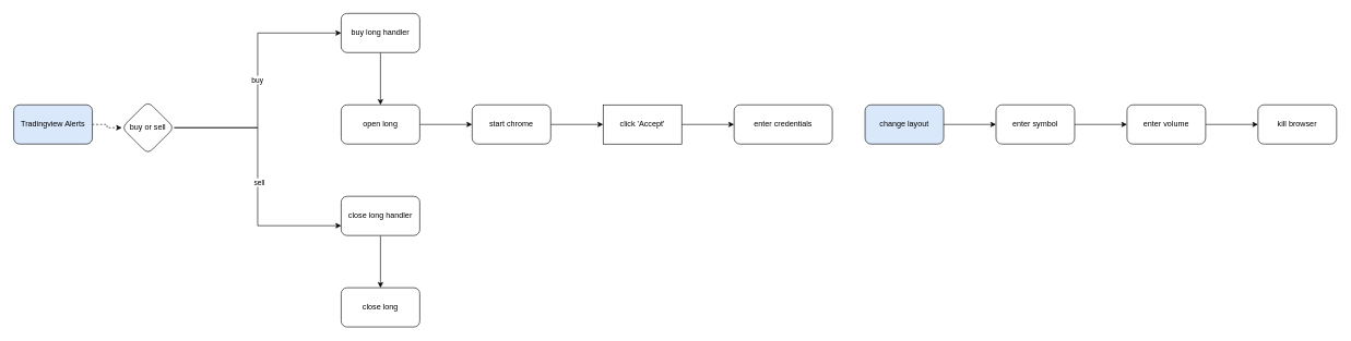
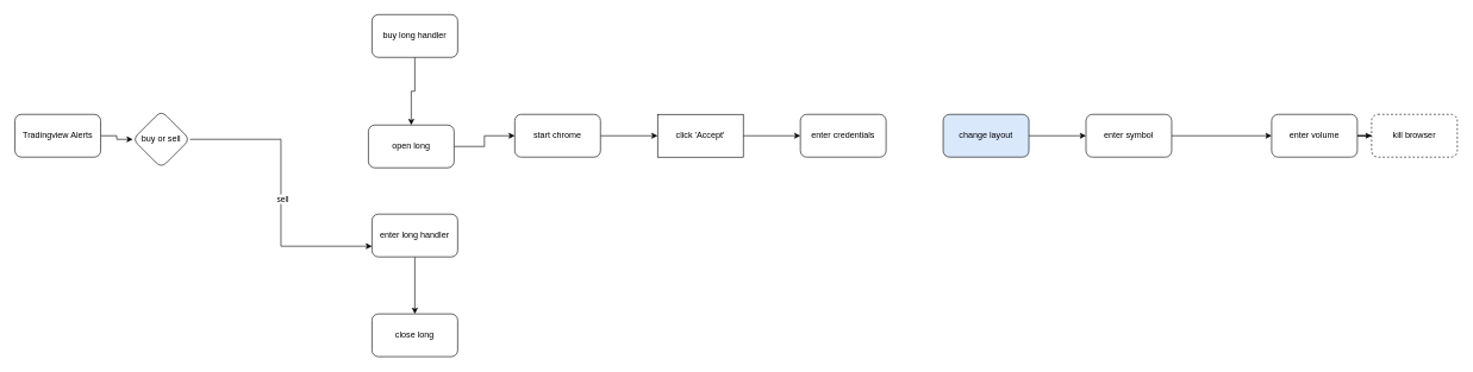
- <mxCell id="23" style="edgeStyle=orthogonalEdgeStyle;rounded=0;orthogonalLoop=1;jettySize=auto;html=1;entryX=0;entryY=0.5;entryDx=0;entryDy=0;" edge="1" parent="1" source="27" target="3"><mxGeometry relative="1" as="geometry" /></mxCell>
- <mxCell id="24" value="buy" style="edgeLabel;html=1;align=center;verticalAlign=middle;resizable=0;points=[];" vertex="1" connectable="0" parent="23"><mxGeometry x="0.006" y="1" relative="1" as="geometry"><mxPoint as="offset" /></mxGeometry></mxCell>
- <mxCell id="22" value="Tradingview Alerts" style="rounded=1;whiteSpace=wrap;html=1;fillColor=#dae8fc;" vertex="1" parent="1"><mxGeometry x="20" y="160" width="120" height="60" as="geometry" /></mxCell>
+ <mxCell id="22" value="Tradingview Alerts" style="rounded=1;whiteSpace=wrap;html=1;" vertex="1" parent="1"><mxGeometry x="20" y="160" width="120" height="60" as="geometry" /></mxCell>
- <mxCell id="21" value="" style="edgeStyle=orthogonalEdgeStyle;rounded=0;orthogonalLoop=1;jettySize=auto;html=1;dashed=1;" edge="1" parent="1" source="22" target="27"><mxGeometry relative="1" as="geometry" /></mxCell>
+ <mxCell id="21" value="" style="edgeStyle=orthogonalEdgeStyle;rounded=0;orthogonalLoop=1;jettySize=auto;html=1;" edge="1" parent="1" source="22" target="27"><mxGeometry relative="1" as="geometry" /></mxCell>
- <mxCell id="5" value="open long" style="whiteSpace=wrap;html=1;rounded=1;" vertex="1" parent="1"><mxGeometry x="520" y="160" width="120" height="60" as="geometry" /></mxCell>
+ <mxCell id="5" value="open long" style="whiteSpace=wrap;html=1;rounded=1;" vertex="1" parent="1"><mxGeometry x="515" y="175" width="120" height="60" as="geometry" /></mxCell>
- <mxCell id="10" value="enter credentials" style="whiteSpace=wrap;html=1;rounded=1;" vertex="1" parent="1"><mxGeometry x="1120" y="160" width="150" height="60" as="geometry" /></mxCell>
+ <mxCell id="10" value="enter credentials" style="whiteSpace=wrap;html=1;rounded=1;" vertex="1" parent="1"><mxGeometry x="1120" y="160" width="120" height="60" as="geometry" /></mxCell>
- <mxCell id="16" value="enter volume" style="whiteSpace=wrap;html=1;rounded=1;" vertex="1" parent="1"><mxGeometry x="1720" y="160" width="120" height="60" as="geometry" /></mxCell>
+ <mxCell id="16" value="enter volume" style="whiteSpace=wrap;html=1;rounded=1;" vertex="1" parent="1"><mxGeometry x="1780" y="160" width="120" height="60" as="geometry" /></mxCell>
- <mxCell id="17" value="kill browser" style="whiteSpace=wrap;html=1;rounded=1;" vertex="1" parent="1"><mxGeometry x="1920" y="160" width="120" height="60" as="geometry" /></mxCell>
+ <mxCell id="17" value="kill browser" style="whiteSpace=wrap;html=1;rounded=1;dashed=1;" vertex="1" parent="1"><mxGeometry x="1920" y="160" width="120" height="60" as="geometry" /></mxCell>
- <mxCell id="19" value="close long handler" style="rounded=1;whiteSpace=wrap;html=1;" vertex="1" parent="1"><mxGeometry x="520" y="300" width="120" height="60" as="geometry" /></mxCell>
+ <mxCell id="19" value="enter long handler" style="rounded=1;whiteSpace=wrap;html=1;" vertex="1" parent="1"><mxGeometry x="520" y="300" width="120" height="60" as="geometry" /></mxCell>
